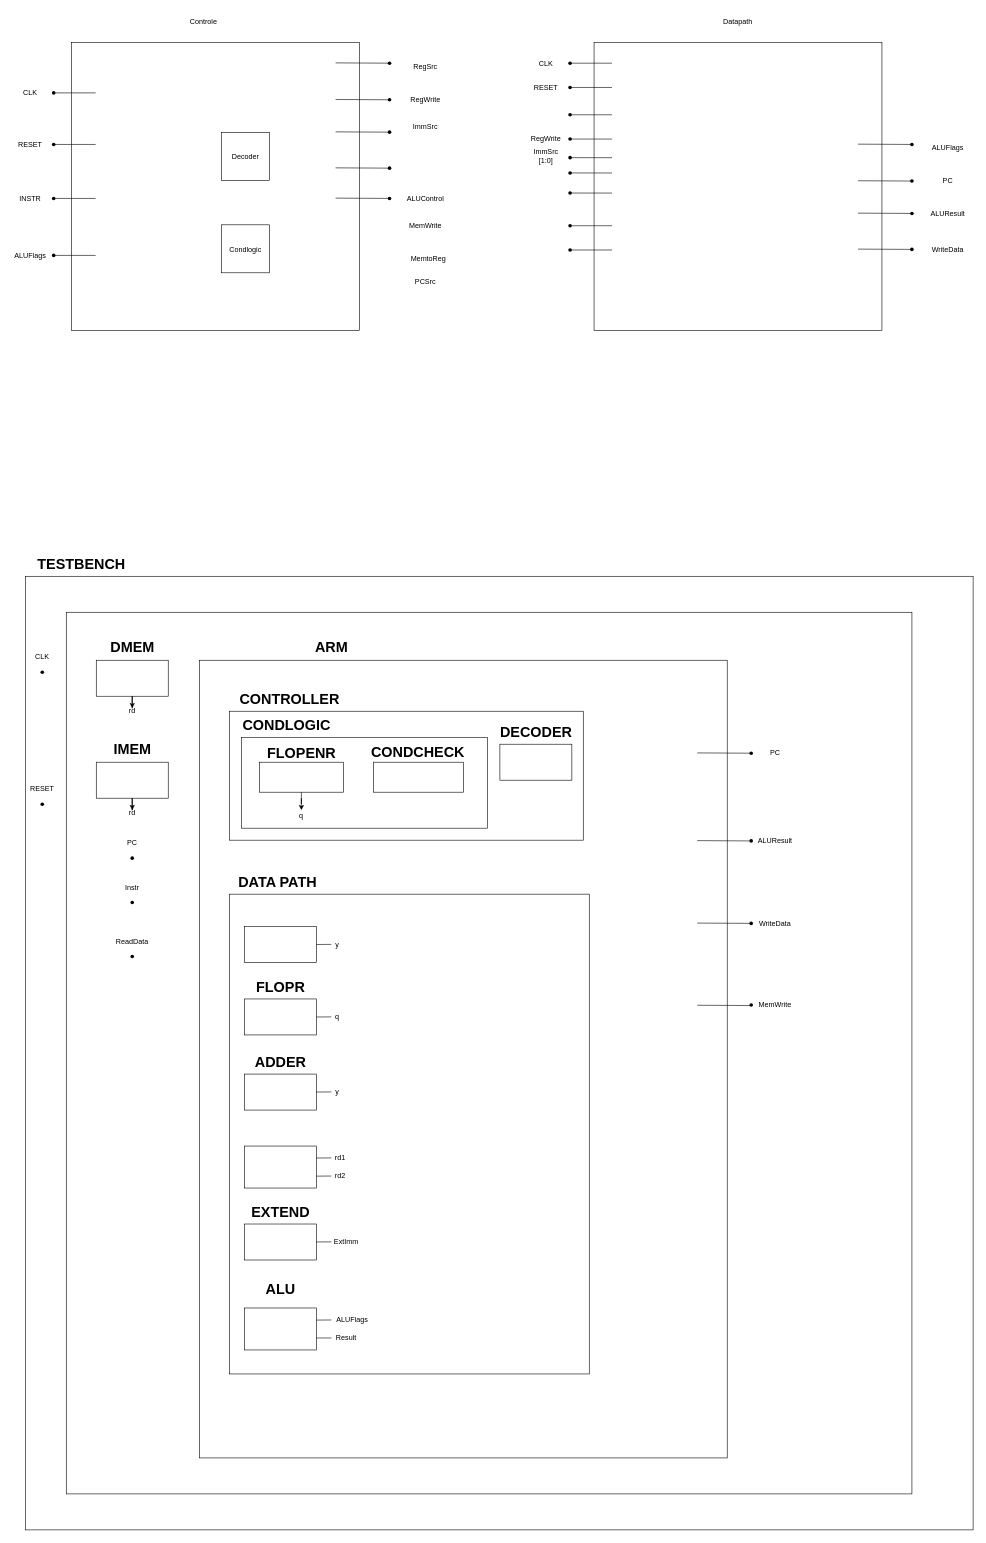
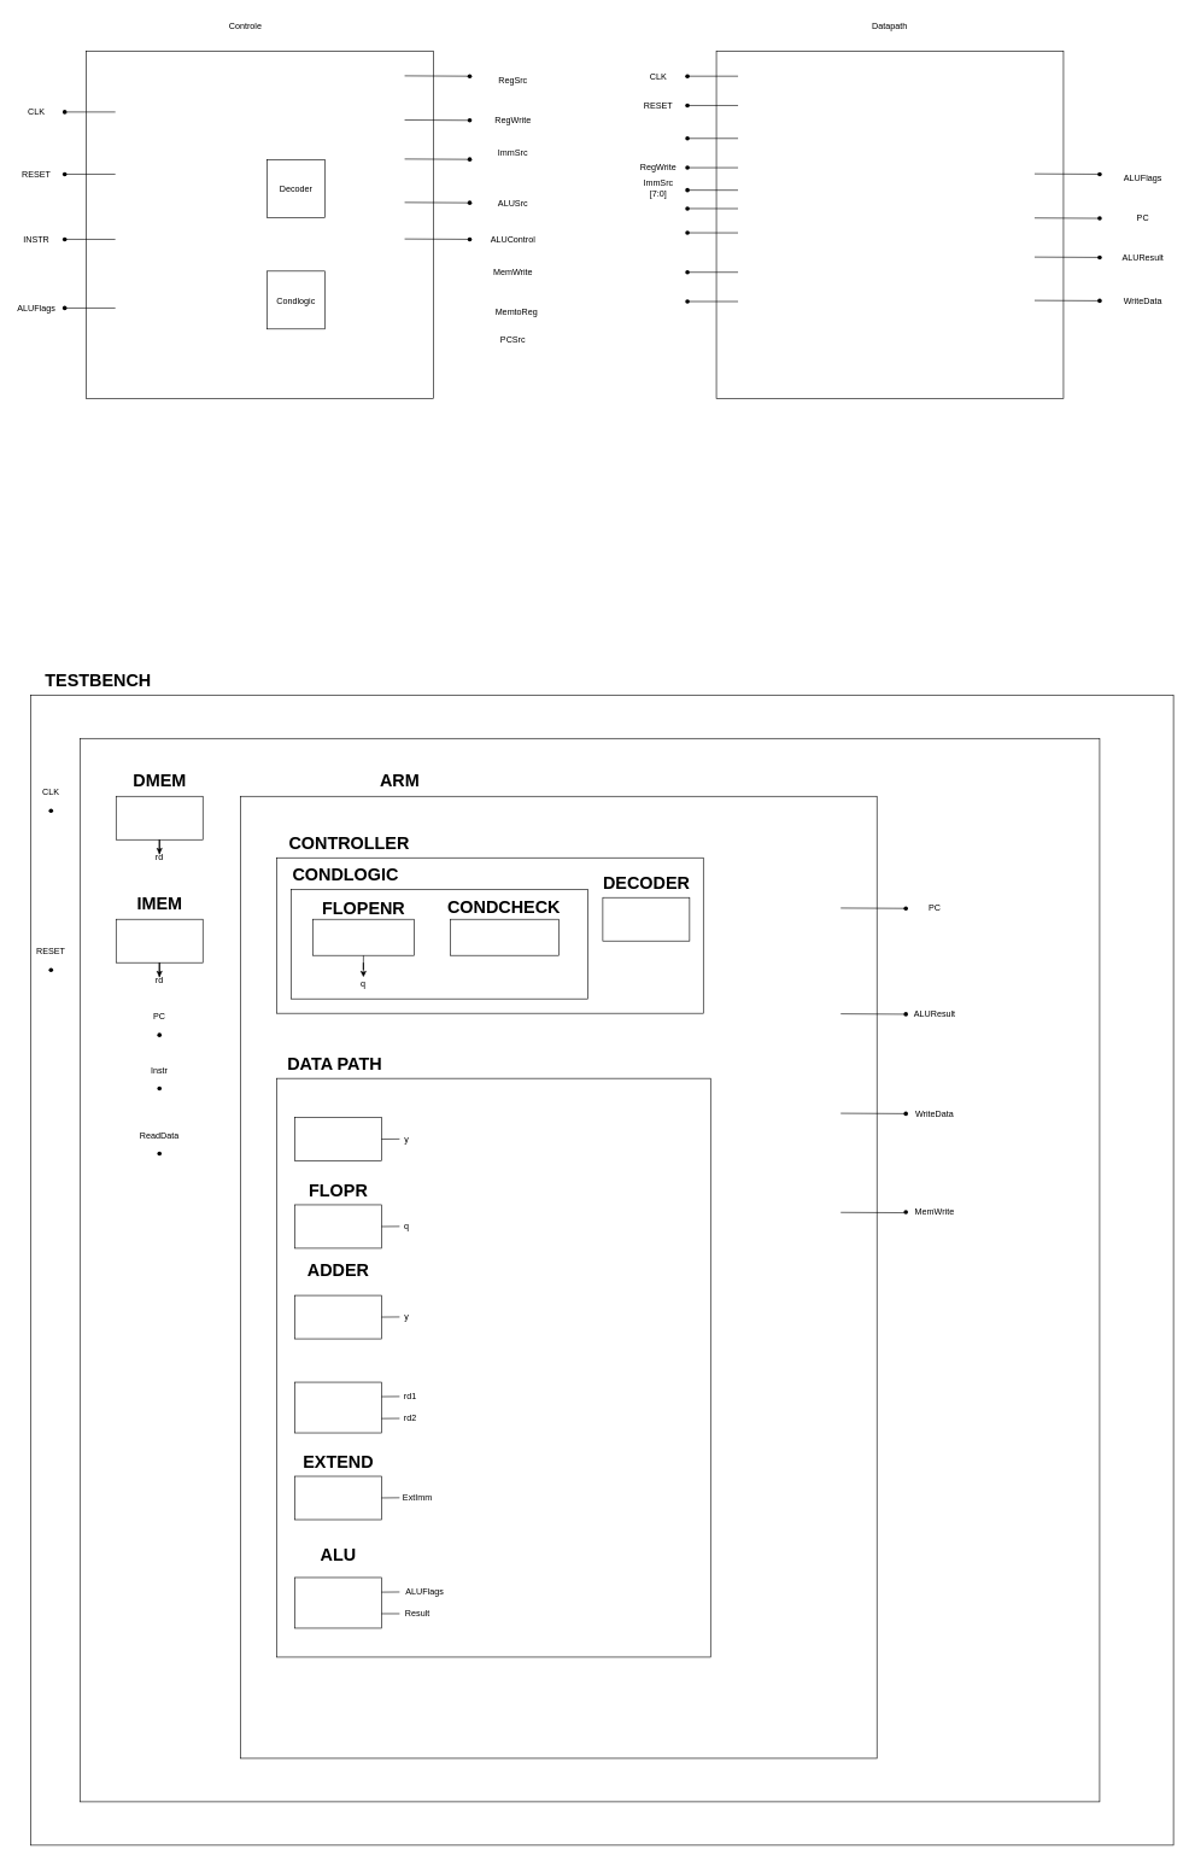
- <mxCell id="55" value="ImmSrc&lt;div&gt;[1:0]&lt;/div&gt;" style="text;html=1;align=center;verticalAlign=middle;whiteSpace=wrap;rounded=0;" parent="1" vertex="1"><mxGeometry x="880" y="245" width="60" height="30" as="geometry" /></mxCell>
+ <mxCell id="55" value="ImmSrc&lt;div&gt;[7:0]&lt;/div&gt;" style="text;html=1;align=center;verticalAlign=middle;whiteSpace=wrap;rounded=0;" parent="1" vertex="1"><mxGeometry x="880" y="245" width="60" height="30" as="geometry" /></mxCell>
+ <mxCell id="67" value="ALUSrc" style="text;html=1;align=center;verticalAlign=middle;whiteSpace=wrap;rounded=0;" parent="1" vertex="1"><mxGeometry x="679" y="264.5" width="60" height="30" as="geometry" /></mxCell>
- <mxCell id="130" value="ADDER" style="text;strokeColor=none;fillColor=none;html=1;fontSize=24;fontStyle=1;verticalAlign=middle;align=center;" vertex="1" parent="1"><mxGeometry x="417" y="1750" width="100" height="40" as="geometry" /></mxCell>
+ <mxCell id="130" value="ADDER" style="text;strokeColor=none;fillColor=none;html=1;fontSize=24;fontStyle=1;verticalAlign=middle;align=center;" vertex="1" parent="1"><mxGeometry x="417" y="1735" width="100" height="40" as="geometry" /></mxCell>
